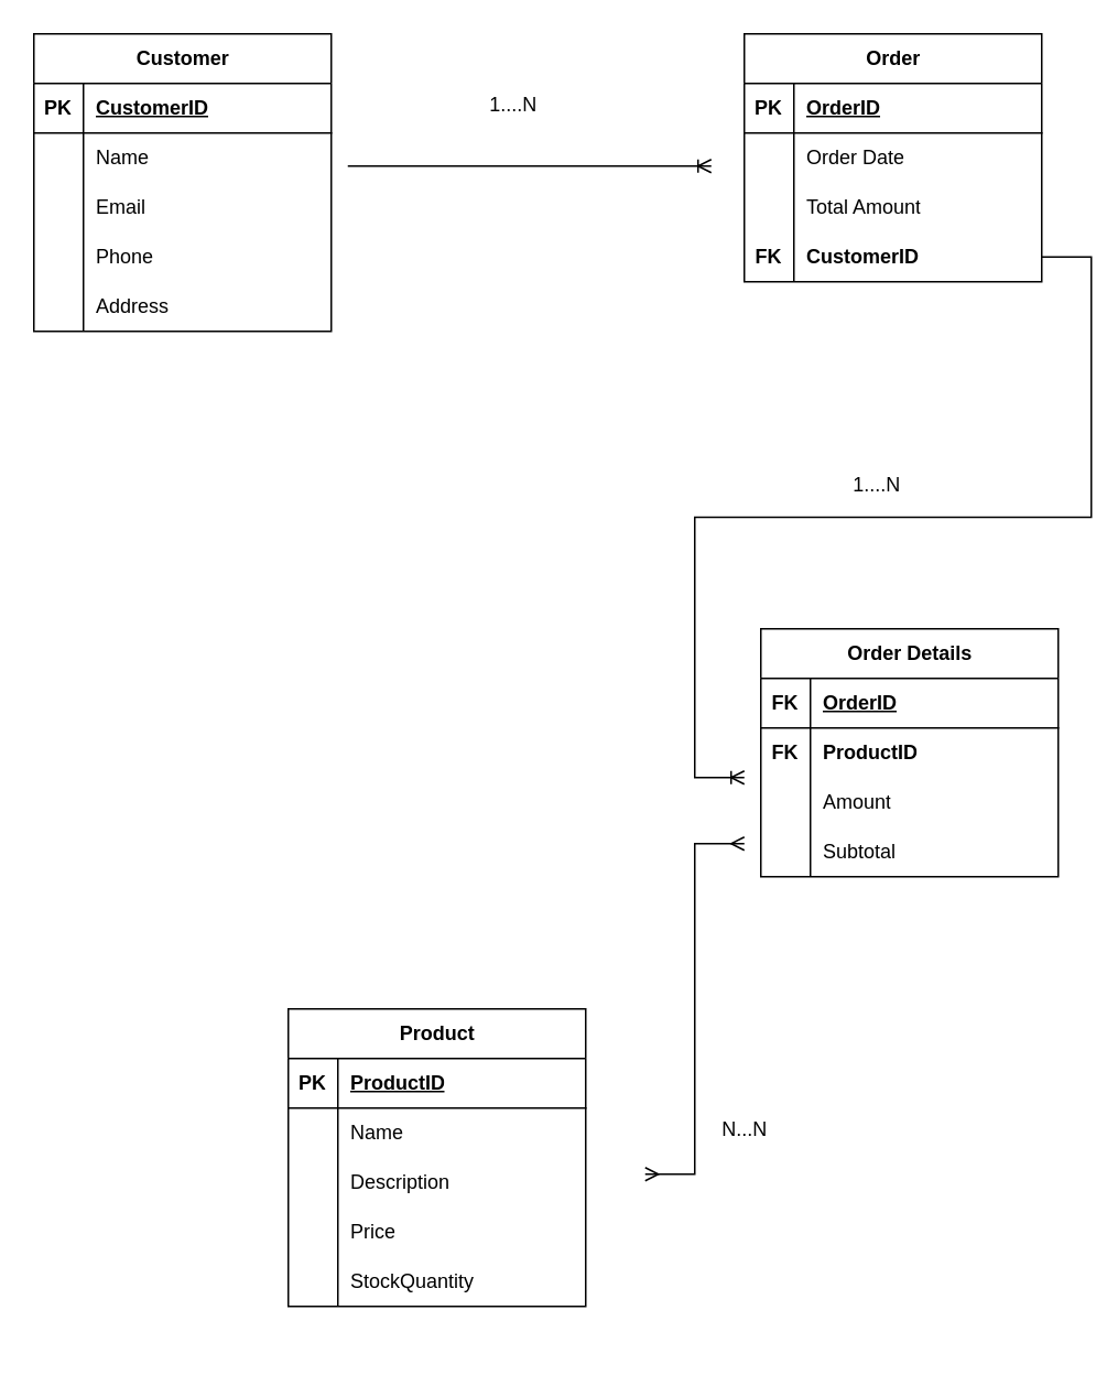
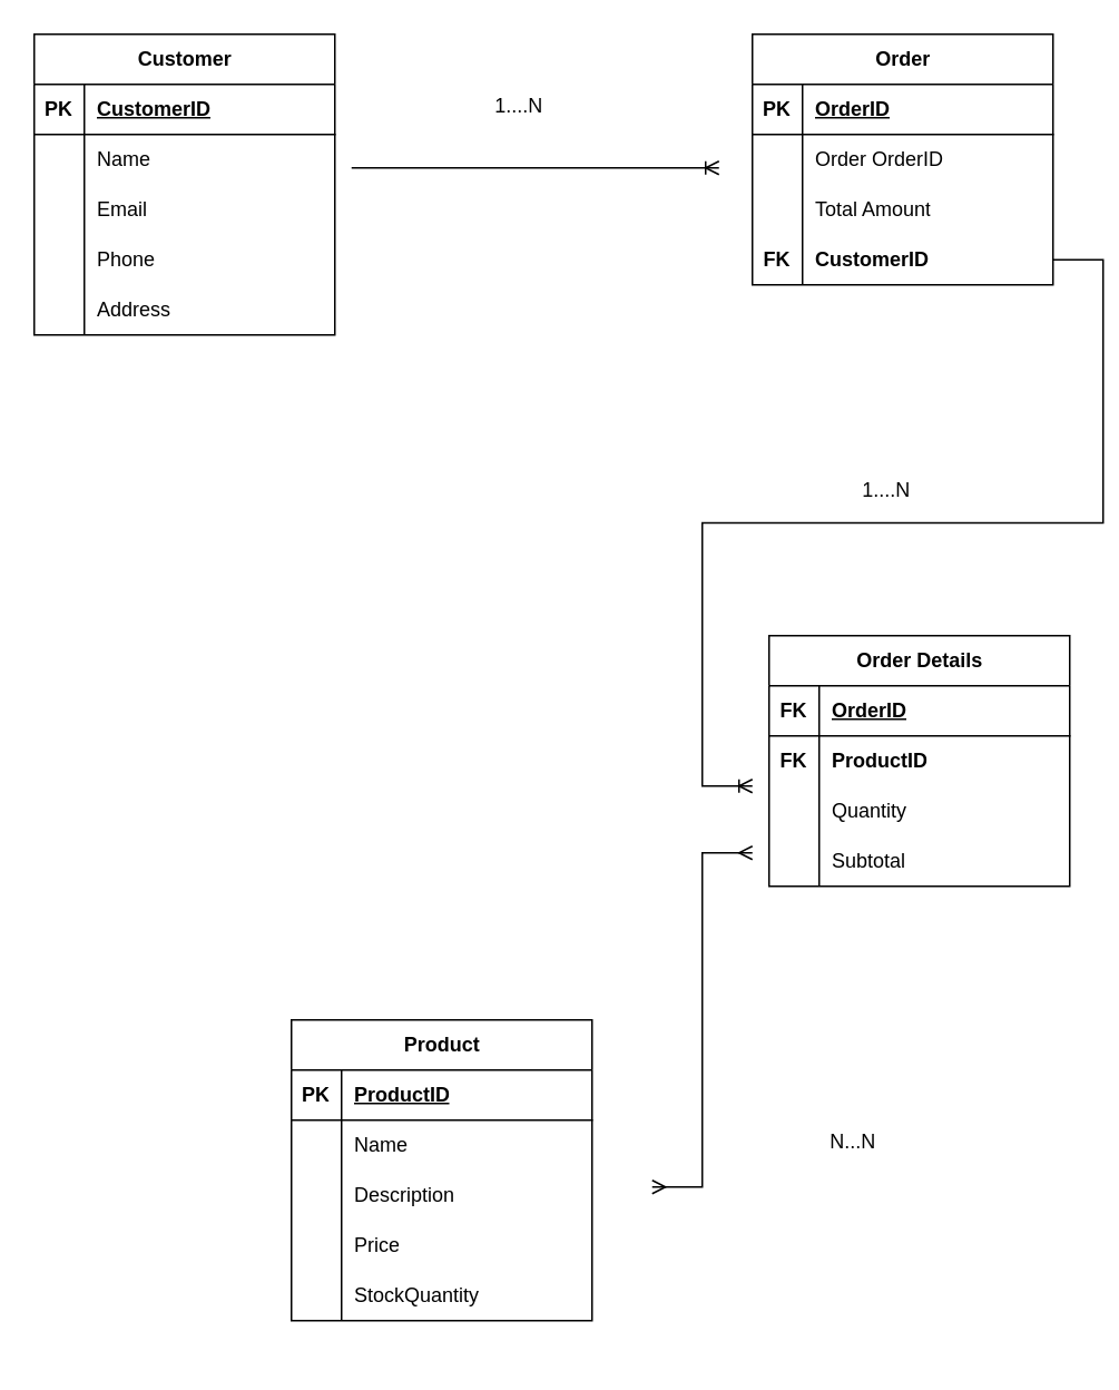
- <mxCell id="24" value="Order Date" style="shape=partialRectangle;connectable=0;fillColor=none;top=0;left=0;bottom=0;right=0;align=left;spacingLeft=6;overflow=hidden;whiteSpace=wrap;html=1;" vertex="1" parent="22"><mxGeometry x="30" width="150" height="30" as="geometry"><mxRectangle width="150" height="30" as="alternateBounds" /></mxGeometry></mxCell>
+ <mxCell id="24" value="Order OrderID" style="shape=partialRectangle;connectable=0;fillColor=none;top=0;left=0;bottom=0;right=0;align=left;spacingLeft=6;overflow=hidden;whiteSpace=wrap;html=1;" vertex="1" parent="22"><mxGeometry x="30" width="150" height="30" as="geometry"><mxRectangle width="150" height="30" as="alternateBounds" /></mxGeometry></mxCell>
- <mxCell id="40" value="Amount" style="shape=partialRectangle;connectable=0;fillColor=none;top=0;left=0;bottom=0;right=0;align=left;spacingLeft=6;overflow=hidden;whiteSpace=wrap;html=1;" vertex="1" parent="38"><mxGeometry x="30" width="150" height="30" as="geometry"><mxRectangle width="150" height="30" as="alternateBounds" /></mxGeometry></mxCell>
+ <mxCell id="40" value="Quantity" style="shape=partialRectangle;connectable=0;fillColor=none;top=0;left=0;bottom=0;right=0;align=left;spacingLeft=6;overflow=hidden;whiteSpace=wrap;html=1;" vertex="1" parent="38"><mxGeometry x="30" width="150" height="30" as="geometry"><mxRectangle width="150" height="30" as="alternateBounds" /></mxGeometry></mxCell>
- <mxCell id="65" value="N...N" style="text;html=1;align=center;verticalAlign=middle;resizable=0;points=[];autosize=1;strokeColor=none;fillColor=none;" vertex="1" parent="1"><mxGeometry x="425" y="668" width="50" height="30" as="geometry" /></mxCell>
+ <mxCell id="65" value="N...N" style="text;html=1;align=center;verticalAlign=middle;resizable=0;points=[];autosize=1;strokeColor=none;fillColor=none;" vertex="1" parent="1"><mxGeometry x="485" y="668" width="50" height="30" as="geometry" /></mxCell>
